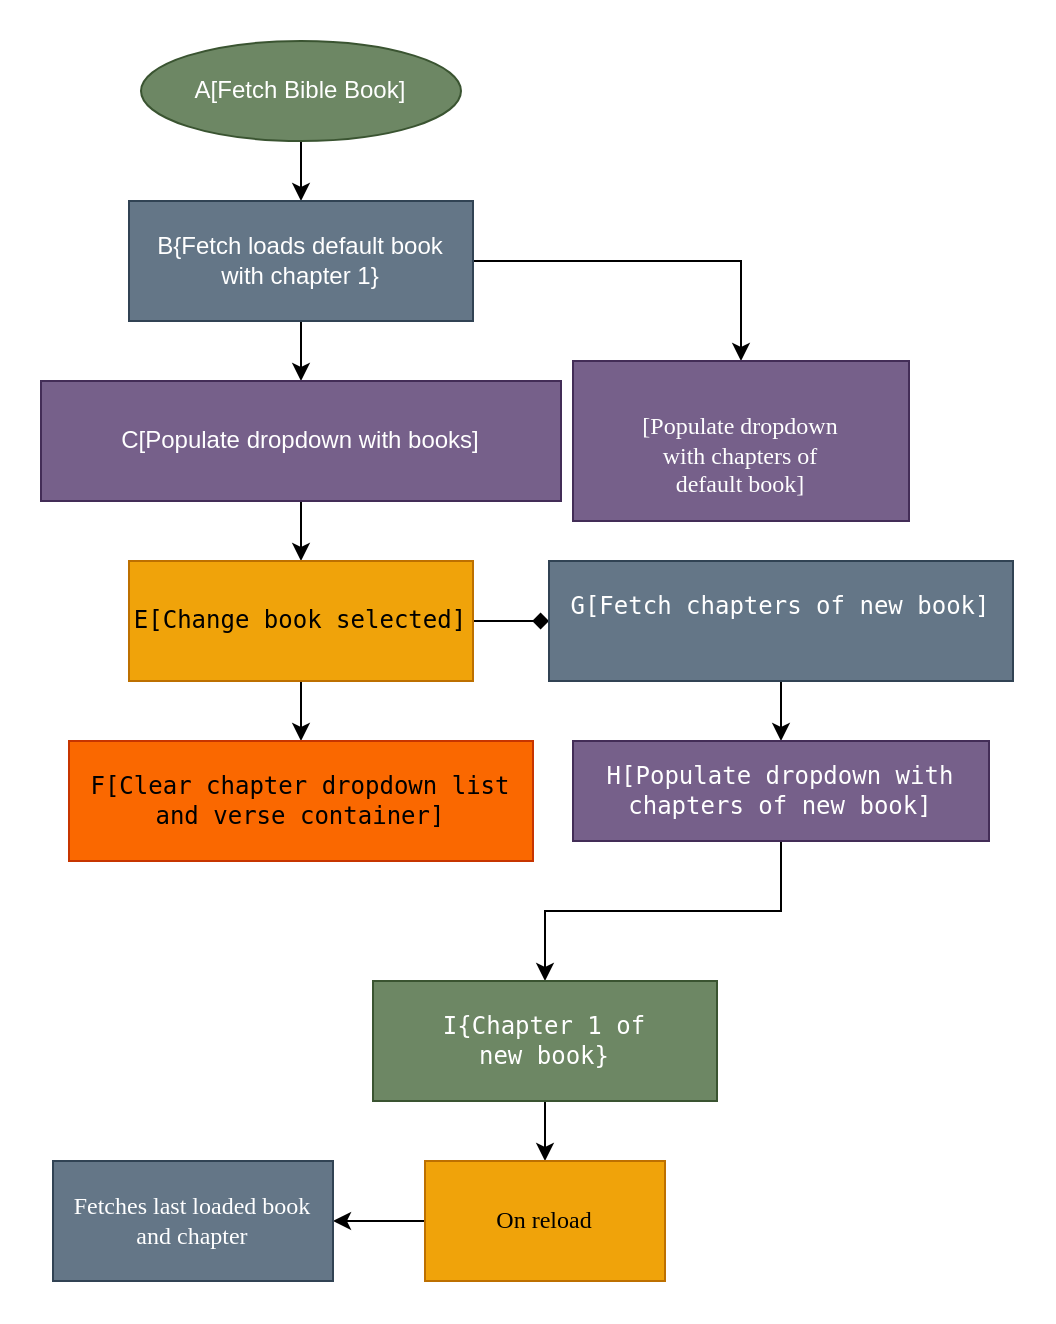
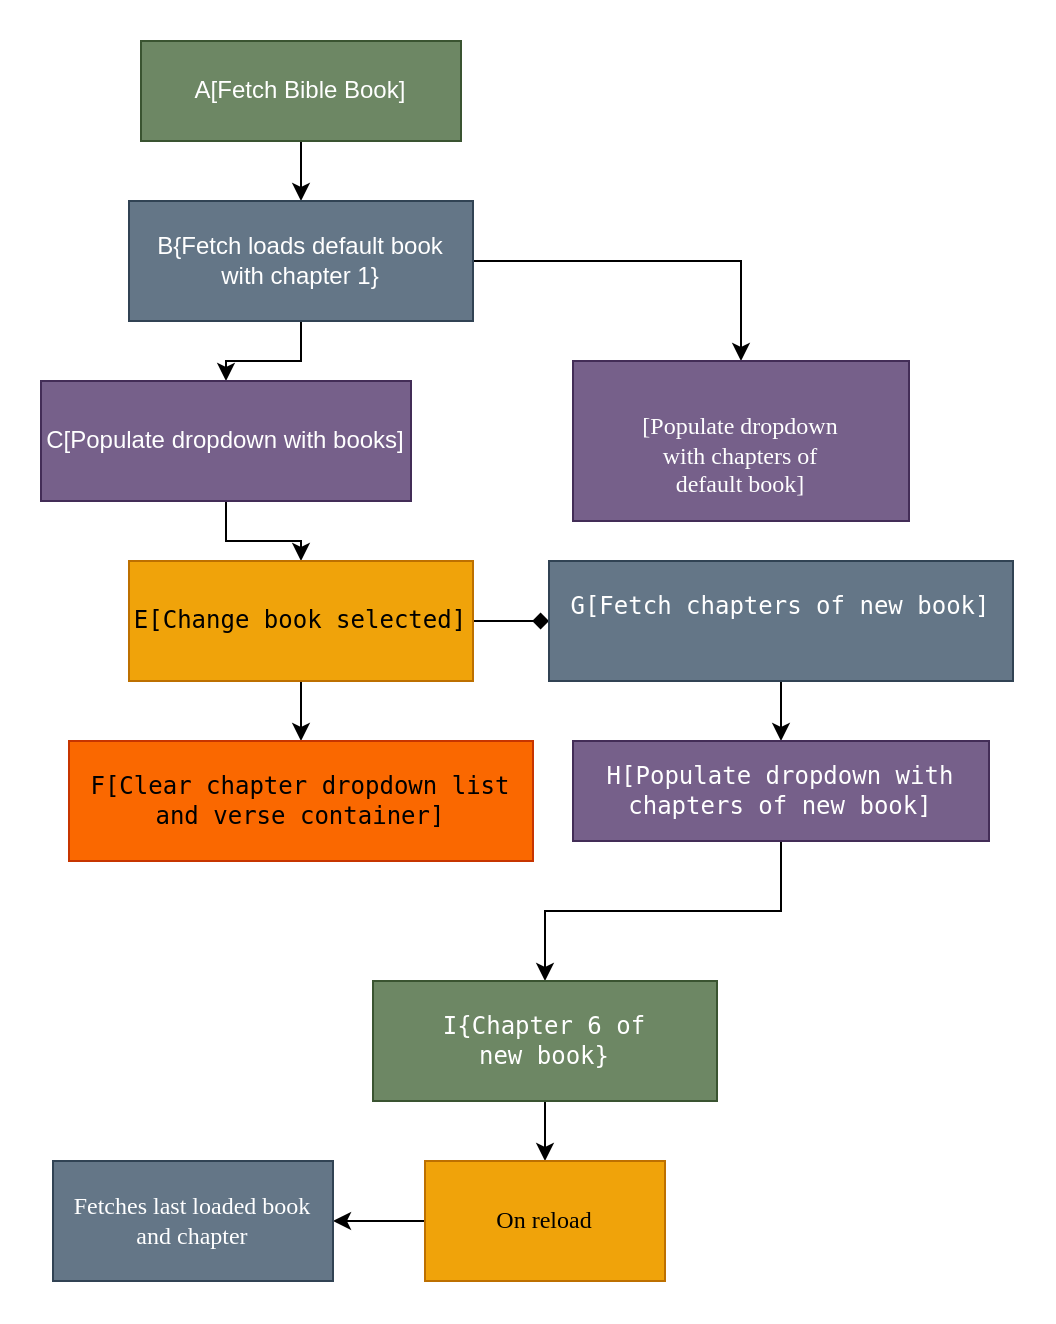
- <mxCell id="3" value="&lt;span style=&quot;font-family: Helvetica; background-color: initial;&quot;&gt;A[Fetch Bible Book]&lt;/span&gt;" style="ellipse;whiteSpace=wrap;html=1;fillColor=#6d8764;fontColor=#ffffff;strokeColor=#3A5431;fontFamily=Verdana;" vertex="1" parent="1"><mxGeometry x="70" y="20" width="160" height="50" as="geometry" /></mxCell>
+ <mxCell id="3" value="&lt;span style=&quot;font-family: Helvetica; background-color: initial;&quot;&gt;A[Fetch Bible Book]&lt;/span&gt;" style="rounded=0;whiteSpace=wrap;html=1;fillColor=#6d8764;fontColor=#ffffff;strokeColor=#3A5431;fontFamily=Verdana;" vertex="1" parent="1"><mxGeometry x="70" y="20" width="160" height="50" as="geometry" /></mxCell>
- <mxCell id="8" value="&lt;div&gt;&lt;code class=&quot;!whitespace-pre hljs language-mermaid&quot;&gt;&lt;font face=&quot;Helvetica&quot;&gt;C[Populate dropdown with books]&lt;/font&gt;&lt;/code&gt;&lt;/div&gt;" style="rounded=0;whiteSpace=wrap;html=1;fillColor=#76608a;fontColor=#ffffff;strokeColor=#432D57;fontFamily=Verdana;" vertex="1" parent="1"><mxGeometry x="20" y="190" width="260" height="60" as="geometry" /></mxCell>
+ <mxCell id="8" value="&lt;div&gt;&lt;code class=&quot;!whitespace-pre hljs language-mermaid&quot;&gt;&lt;font face=&quot;Helvetica&quot;&gt;C[Populate dropdown with books]&lt;/font&gt;&lt;/code&gt;&lt;/div&gt;" style="rounded=0;whiteSpace=wrap;html=1;fillColor=#76608a;fontColor=#ffffff;strokeColor=#432D57;fontFamily=Verdana;" vertex="1" parent="1"><mxGeometry x="20" y="190" width="185" height="60" as="geometry" /></mxCell>
- <mxCell id="19" value="&lt;br&gt;&lt;div&gt;&lt;code class=&quot;!whitespace-pre hljs language-mermaid&quot;&gt;I{Chapter 1 of &lt;/code&gt;&lt;/div&gt;&lt;div&gt;&lt;code class=&quot;!whitespace-pre hljs language-mermaid&quot;&gt;new book}&lt;/code&gt;&lt;/div&gt;&lt;br&gt;" style="whiteSpace=wrap;html=1;rounded=0;fillColor=#6d8764;fontColor=#ffffff;strokeColor=#3A5431;fontFamily=Verdana;" vertex="1" parent="1"><mxGeometry x="186" y="490" width="172" height="60" as="geometry" /></mxCell>
+ <mxCell id="19" value="&lt;br&gt;&lt;div&gt;&lt;code class=&quot;!whitespace-pre hljs language-mermaid&quot;&gt;I{Chapter 6 of &lt;/code&gt;&lt;/div&gt;&lt;div&gt;&lt;code class=&quot;!whitespace-pre hljs language-mermaid&quot;&gt;new book}&lt;/code&gt;&lt;/div&gt;&lt;br&gt;" style="whiteSpace=wrap;html=1;rounded=0;fillColor=#6d8764;fontColor=#ffffff;strokeColor=#3A5431;fontFamily=Verdana;" vertex="1" parent="1"><mxGeometry x="186" y="490" width="172" height="60" as="geometry" /></mxCell>
